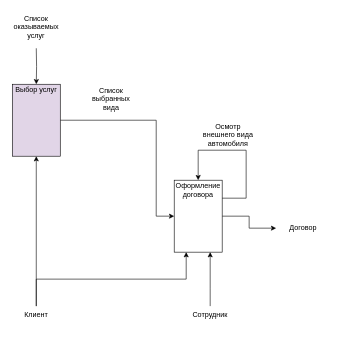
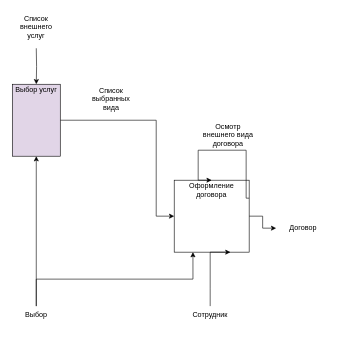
- <mxCell id="7" value="Список оказываемых услуг" style="text;html=1;strokeColor=none;fillColor=none;align=center;verticalAlign=middle;whiteSpace=wrap;rounded=0;" parent="1" vertex="1"><mxGeometry x="20" y="20" width="80" height="50" as="geometry" /></mxCell>
+ <mxCell id="7" value="Список внешнего услуг" style="text;html=1;strokeColor=none;fillColor=none;align=center;verticalAlign=middle;whiteSpace=wrap;rounded=0;" parent="1" vertex="1"><mxGeometry x="20" y="20" width="80" height="50" as="geometry" /></mxCell>
- <mxCell id="15" value="Осмотр&lt;br&gt;внешнего вида автомобиля" style="text;html=1;strokeColor=none;fillColor=none;align=center;verticalAlign=middle;whiteSpace=wrap;rounded=0;" vertex="1" parent="1"><mxGeometry x="330" y="200" width="100" height="50" as="geometry" /></mxCell>
+ <mxCell id="15" value="Осмотр&lt;br&gt;внешнего вида договора" style="text;html=1;strokeColor=none;fillColor=none;align=center;verticalAlign=middle;whiteSpace=wrap;rounded=0;" vertex="1" parent="1"><mxGeometry x="330" y="200" width="100" height="50" as="geometry" /></mxCell>
- <mxCell id="5" value="Оформление договора&lt;br&gt;&lt;br&gt;&lt;br&gt;&lt;br&gt;&lt;br&gt;&lt;br&gt;&lt;div style=&quot;text-align: right;&quot;&gt;&lt;br&gt;&lt;/div&gt;" style="rounded=0;whiteSpace=wrap;html=1;" parent="1" vertex="1"><mxGeometry x="290" y="300" width="80" height="120" as="geometry" /></mxCell>
+ <mxCell id="5" value="Оформление договора&lt;br&gt;&lt;br&gt;&lt;br&gt;&lt;br&gt;&lt;br&gt;&lt;br&gt;&lt;div style=&quot;text-align: right;&quot;&gt;&lt;br&gt;&lt;/div&gt;" style="rounded=0;whiteSpace=wrap;html=1;" parent="1" vertex="1"><mxGeometry x="290" y="300" width="125" height="120" as="geometry" /></mxCell>
- <mxCell id="12" value="Клиент" style="text;html=1;strokeColor=none;fillColor=none;align=center;verticalAlign=middle;whiteSpace=wrap;rounded=0;" parent="1" vertex="1"><mxGeometry x="35" y="510" width="50" height="30" as="geometry" /></mxCell>
+ <mxCell id="12" value="Выбор" style="text;html=1;strokeColor=none;fillColor=none;align=center;verticalAlign=middle;whiteSpace=wrap;rounded=0;" parent="1" vertex="1"><mxGeometry x="35" y="510" width="50" height="30" as="geometry" /></mxCell>
